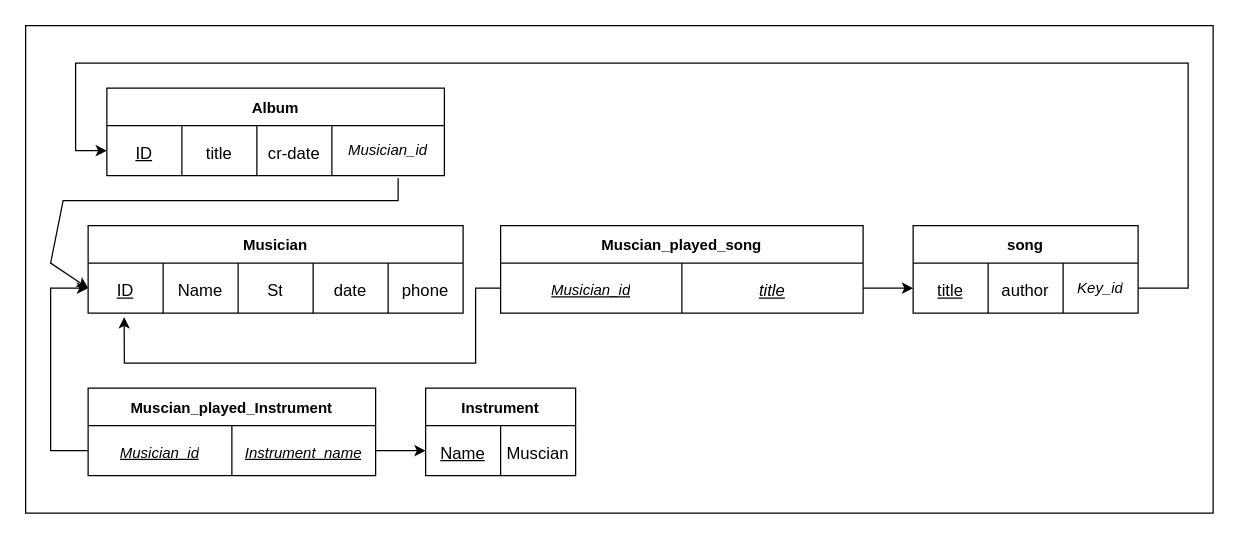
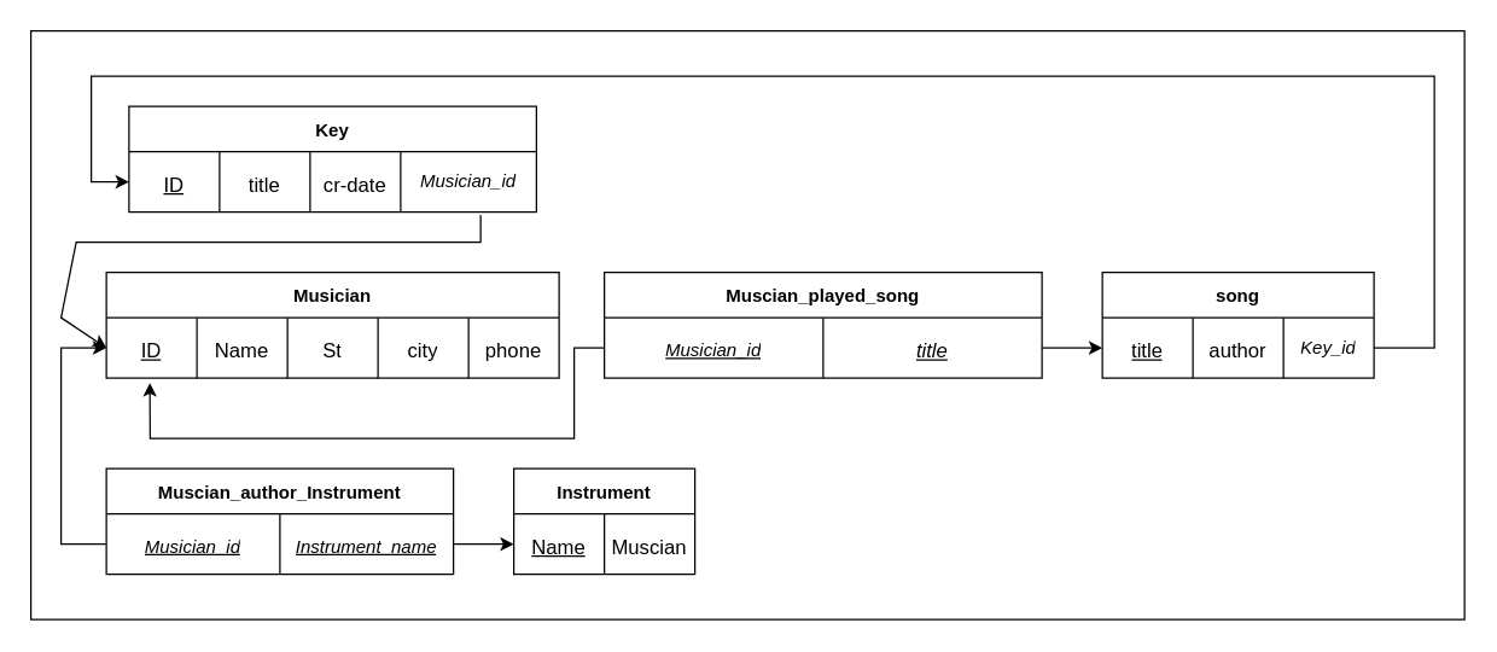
- <mxCell id="10" value="Album" style="shape=table;startSize=30;container=1;collapsible=0;childLayout=tableLayout;fontStyle=1;align=center;" vertex="1" parent="1"><mxGeometry x="85" y="70" width="270" height="70" as="geometry" /></mxCell>
+ <mxCell id="10" value="Key" style="shape=table;startSize=30;container=1;collapsible=0;childLayout=tableLayout;fontStyle=1;align=center;" vertex="1" parent="1"><mxGeometry x="85" y="70" width="270" height="70" as="geometry" /></mxCell>
- <mxCell id="8" value="&lt;p style=&quot;direction: ltr; unicode-bidi: embed;&quot; align=&quot;center&quot; class=&quot;MsoNormal&quot;&gt;&lt;span style=&quot;font-size:10.0pt&quot;&gt;date&lt;/span&gt;&lt;/p&gt;" style="shape=partialRectangle;html=1;whiteSpace=wrap;connectable=0;fillColor=none;top=0;left=0;bottom=0;right=0;overflow=hidden;" vertex="1" parent="4"><mxGeometry x="180" width="60" height="40" as="geometry"><mxRectangle width="60" height="40" as="alternateBounds" /></mxGeometry></mxCell>
+ <mxCell id="8" value="&lt;p style=&quot;direction: ltr; unicode-bidi: embed;&quot; align=&quot;center&quot; class=&quot;MsoNormal&quot;&gt;&lt;span style=&quot;font-size:10.0pt&quot;&gt;city&lt;/span&gt;&lt;/p&gt;" style="shape=partialRectangle;html=1;whiteSpace=wrap;connectable=0;fillColor=none;top=0;left=0;bottom=0;right=0;overflow=hidden;" vertex="1" parent="4"><mxGeometry x="180" width="60" height="40" as="geometry"><mxRectangle width="60" height="40" as="alternateBounds" /></mxGeometry></mxCell>
- <mxCell id="25" value="Muscian_played_Instrument" style="shape=table;startSize=30;container=1;collapsible=0;childLayout=tableLayout;fontStyle=1;align=center;" vertex="1" parent="1"><mxGeometry x="70" y="310" width="230" height="70" as="geometry" /></mxCell>
+ <mxCell id="25" value="Muscian_author_Instrument" style="shape=table;startSize=30;container=1;collapsible=0;childLayout=tableLayout;fontStyle=1;align=center;" vertex="1" parent="1"><mxGeometry x="70" y="310" width="230" height="70" as="geometry" /></mxCell>
